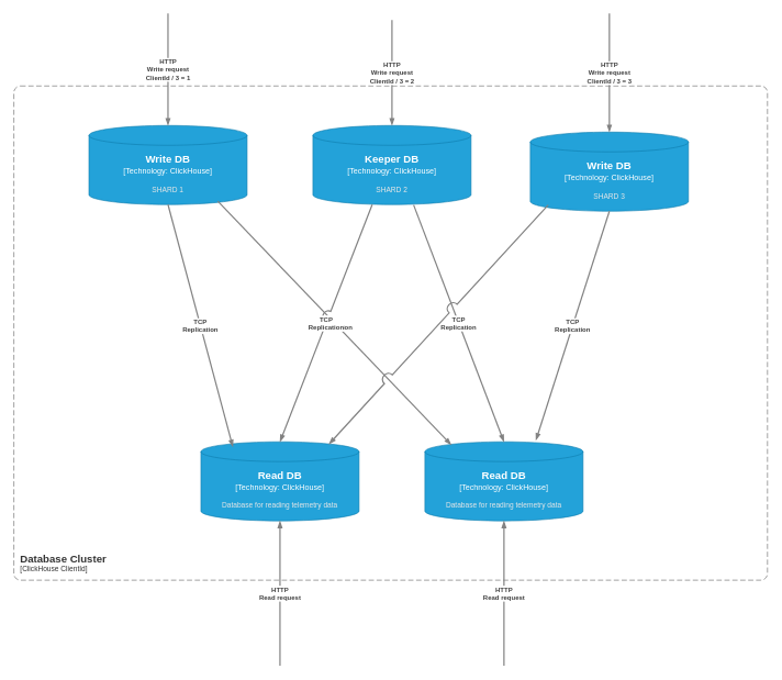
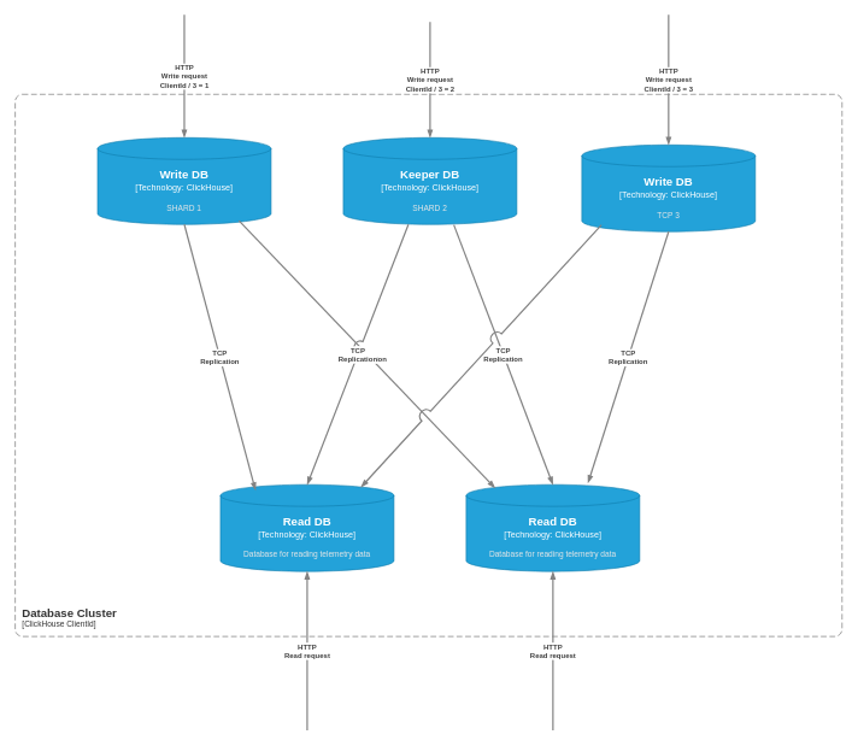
- <mxCell id="5" value="&lt;font style=&quot;font-size: 16px&quot;&gt;&lt;b&gt;Write DB&lt;/b&gt;&lt;/font&gt;&lt;div&gt;[Technology:&amp;nbsp;ClickHouse]&lt;/div&gt;&lt;br&gt;&lt;div&gt;&lt;font style=&quot;font-size: 11px&quot;&gt;&lt;font color=&quot;#E6E6E6&quot;&gt;SHARD 3&lt;/font&gt;&lt;/div&gt;" style="shape=cylinder3;size=15;whiteSpace=wrap;html=1;boundedLbl=1;rounded=0;labelBackgroundColor=none;fillColor=#23A2D9;fontSize=12;fontColor=#ffffff;align=center;strokeColor=#0E7DAD;metaEdit=1;points=[[0.5,0,0],[1,0.25,0],[1,0.5,0],[1,0.75,0],[0.5,1,0],[0,0.75,0],[0,0.5,0],[0,0.25,0]];resizable=0;" vertex="1" parent="1"><mxGeometry x="804" y="200" width="240" height="120" as="geometry" /></mxCell>
+ <mxCell id="5" value="&lt;font style=&quot;font-size: 16px&quot;&gt;&lt;b&gt;Write DB&lt;/b&gt;&lt;/font&gt;&lt;div&gt;[Technology:&amp;nbsp;ClickHouse]&lt;/div&gt;&lt;br&gt;&lt;div&gt;&lt;font style=&quot;font-size: 11px&quot;&gt;&lt;font color=&quot;#E6E6E6&quot;&gt;TCP 3&lt;/font&gt;&lt;/div&gt;" style="shape=cylinder3;size=15;whiteSpace=wrap;html=1;boundedLbl=1;rounded=0;labelBackgroundColor=none;fillColor=#23A2D9;fontSize=12;fontColor=#ffffff;align=center;strokeColor=#0E7DAD;metaEdit=1;points=[[0.5,0,0],[1,0.25,0],[1,0.5,0],[1,0.75,0],[0.5,1,0],[0,0.75,0],[0,0.5,0],[0,0.25,0]];resizable=0;" vertex="1" parent="1"><mxGeometry x="804" y="200" width="240" height="120" as="geometry" /></mxCell>
